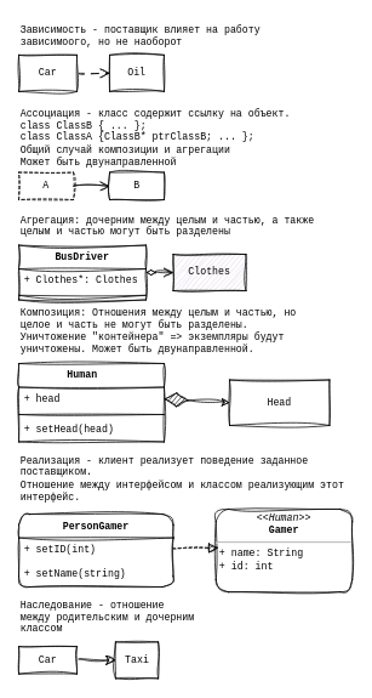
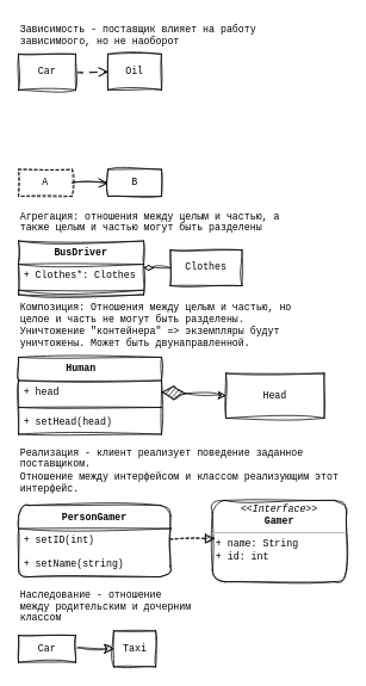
- <mxCell id="15" value="Ассоциация - класс содержит ссылку на объект. &#10;class ClassB { ... };&#10;class ClassA {ClassB* ptrClassB; ... };&#10;Общий случай композиции и агрегации&#10;Может быть двунаправленной&#10;&#10;&#10;" style="text;whiteSpace=wrap;fontSize=11;fontFamily=Courier New;swimlaneLine=1;sketch=1;curveFitting=1;jiggle=2;shadow=0;fontColor=default;labelBackgroundColor=none;" parent="1" vertex="1"><mxGeometry x="20" y="112" width="314" height="77" as="geometry" /></mxCell>
- <mxCell id="14" value="Агрегация: дочерним между целым и частью, а также целым и частью могут быть разделены" style="text;whiteSpace=wrap;fontSize=11;fontFamily=Courier New;swimlaneLine=1;sketch=1;curveFitting=1;jiggle=2;shadow=0;fontColor=default;labelBackgroundColor=none;" parent="1" vertex="1"><mxGeometry x="20" y="229" width="327" height="40" as="geometry" /></mxCell>
+ <mxCell id="14" value="Агрегация: отношения между целым и частью, а также целым и частью могут быть разделены" style="text;whiteSpace=wrap;fontSize=11;fontFamily=Courier New;swimlaneLine=1;sketch=1;curveFitting=1;jiggle=2;shadow=0;fontColor=default;labelBackgroundColor=none;" parent="1" vertex="1"><mxGeometry x="20" y="229" width="327" height="40" as="geometry" /></mxCell>
- <mxCell id="28" style="edgeStyle=none;curved=1;rounded=0;sketch=1;hachureGap=4;jiggle=2;curveFitting=1;orthogonalLoop=1;jettySize=auto;html=1;entryX=0;entryY=0.5;entryDx=0;entryDy=0;fontFamily=Courier New;fontSize=16;startSize=8;endSize=8;startArrow=diamondThin;startFill=0;endArrow=open;endFill=0;swimlaneLine=1;shadow=0;fontColor=default;labelBackgroundColor=none;" parent="1" source="29" target="19" edge="1"><mxGeometry relative="1" as="geometry" /></mxCell>
+ <mxCell id="28" style="edgeStyle=none;curved=1;rounded=0;sketch=1;hachureGap=4;jiggle=2;curveFitting=1;orthogonalLoop=1;jettySize=auto;html=1;entryX=0;entryY=0.5;entryDx=0;entryDy=0;fontFamily=Courier New;fontSize=16;startSize=8;endSize=8;startArrow=diamondThin;startFill=0;endArrow=none;endFill=0;swimlaneLine=1;shadow=0;fontColor=default;labelBackgroundColor=none;" parent="1" source="29" target="19" edge="1"><mxGeometry relative="1" as="geometry" /></mxCell>
- <mxCell id="19" value="Clothes" style="html=1;whiteSpace=wrap;sketch=1;hachureGap=4;jiggle=2;curveFitting=1;fontFamily=Courier New;fontSize=11;swimlaneLine=1;shadow=0;fontColor=default;labelBackgroundColor=none;fillColor=#e1d5e7;" parent="1" vertex="1"><mxGeometry x="190" y="279" width="80" height="40" as="geometry" /></mxCell>
+ <mxCell id="19" value="Clothes" style="html=1;whiteSpace=wrap;sketch=1;hachureGap=4;jiggle=2;curveFitting=1;fontFamily=Courier New;fontSize=11;swimlaneLine=1;shadow=0;fontColor=default;labelBackgroundColor=none;" parent="1" vertex="1"><mxGeometry x="190" y="279" width="80" height="40" as="geometry" /></mxCell>
- <mxCell id="6" value="&lt;p style=&quot;margin: 4px 0px 0px; text-align: center; font-size: 11px;&quot;&gt;&lt;i style=&quot;font-size: 11px;&quot;&gt;&amp;lt;&amp;lt;Human&amp;gt;&amp;gt;&lt;/i&gt;&lt;br style=&quot;font-size: 11px;&quot;&gt;&lt;b style=&quot;font-size: 11px;&quot;&gt;Gamer&lt;/b&gt;&lt;br style=&quot;font-size: 11px;&quot;&gt;&lt;/p&gt;&lt;hr style=&quot;font-size: 11px;&quot;&gt;&lt;p style=&quot;margin: 0px 0px 0px 4px; font-size: 11px;&quot;&gt;+ name: String&lt;br style=&quot;font-size: 11px;&quot;&gt;+ id: int&lt;/p&gt;" style="verticalAlign=top;align=left;overflow=fill;fontSize=11;fontFamily=Courier New;html=1;whiteSpace=wrap;rounded=1;sketch=1;curveFitting=1;jiggle=2;labelBackgroundColor=none;swimlaneLine=1;shadow=0;fontColor=default;" parent="1" vertex="1"><mxGeometry x="237" y="559" width="150" height="91" as="geometry" /></mxCell>
+ <mxCell id="6" value="&lt;p style=&quot;margin: 4px 0px 0px; text-align: center; font-size: 11px;&quot;&gt;&lt;i style=&quot;font-size: 11px;&quot;&gt;&amp;lt;&amp;lt;Interface&amp;gt;&amp;gt;&lt;/i&gt;&lt;br style=&quot;font-size: 11px;&quot;&gt;&lt;b style=&quot;font-size: 11px;&quot;&gt;Gamer&lt;/b&gt;&lt;br style=&quot;font-size: 11px;&quot;&gt;&lt;/p&gt;&lt;hr style=&quot;font-size: 11px;&quot;&gt;&lt;p style=&quot;margin: 0px 0px 0px 4px; font-size: 11px;&quot;&gt;+ name: String&lt;br style=&quot;font-size: 11px;&quot;&gt;+ id: int&lt;/p&gt;" style="verticalAlign=top;align=left;overflow=fill;fontSize=11;fontFamily=Courier New;html=1;whiteSpace=wrap;rounded=1;sketch=1;curveFitting=1;jiggle=2;labelBackgroundColor=none;swimlaneLine=1;shadow=0;fontColor=default;" parent="1" vertex="1"><mxGeometry x="237" y="559" width="150" height="91" as="geometry" /></mxCell>
